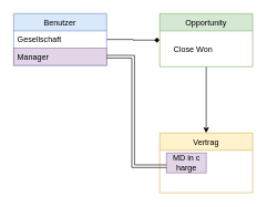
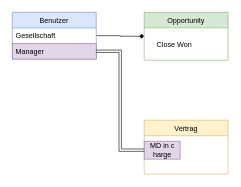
- <mxCell id="6" value="" style="edgeStyle=orthogonalEdgeStyle;rounded=0;orthogonalLoop=1;jettySize=auto;html=1;" edge="1" parent="1" source="7" target="8"><mxGeometry relative="1" as="geometry" /></mxCell>
- <mxCell id="9" value="MD in c&lt;br&gt;harge" style="text;html=1;align=center;verticalAlign=middle;resizable=0;points=[];autosize=1;strokeColor=#9673a6;rounded=0;fillColor=#e1d5e7;" vertex="1" parent="1"><mxGeometry x="250" y="230" width="60" height="30" as="geometry" /></mxCell>
+ <mxCell id="9" value="MD in c&lt;br&gt;harge" style="text;html=1;align=center;verticalAlign=middle;resizable=0;points=[];autosize=1;strokeColor=#9673a6;rounded=0;fillColor=#e1d5e7;" vertex="1" parent="1"><mxGeometry x="240" y="235" width="60" height="30" as="geometry" /></mxCell>
